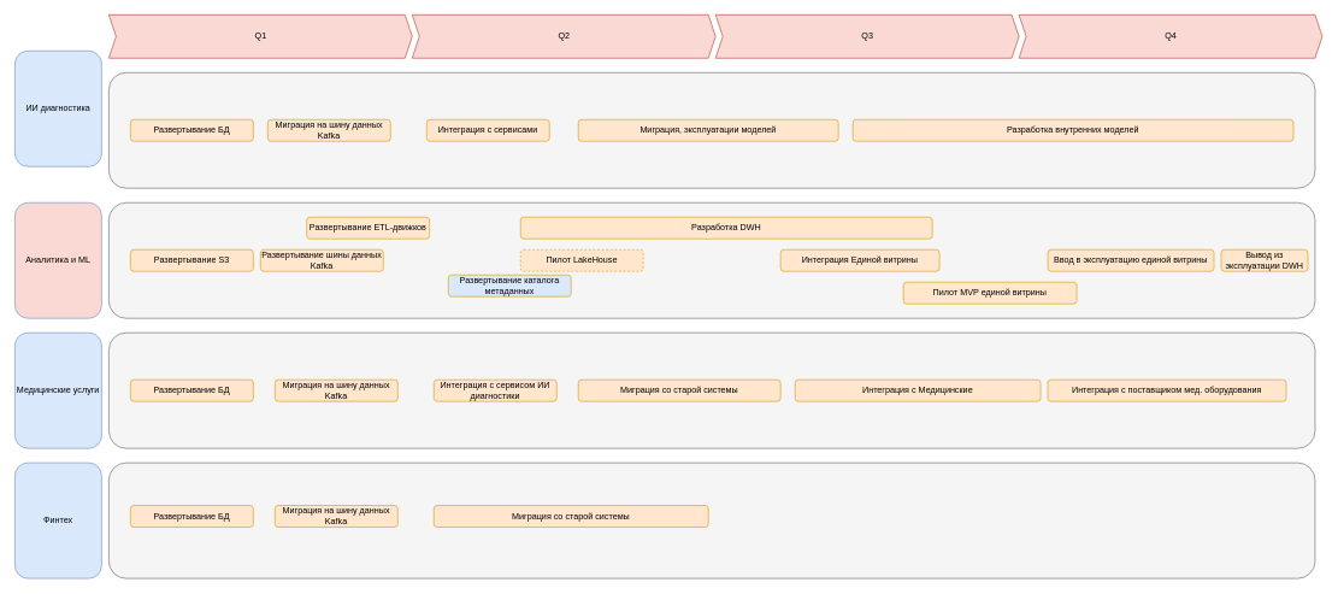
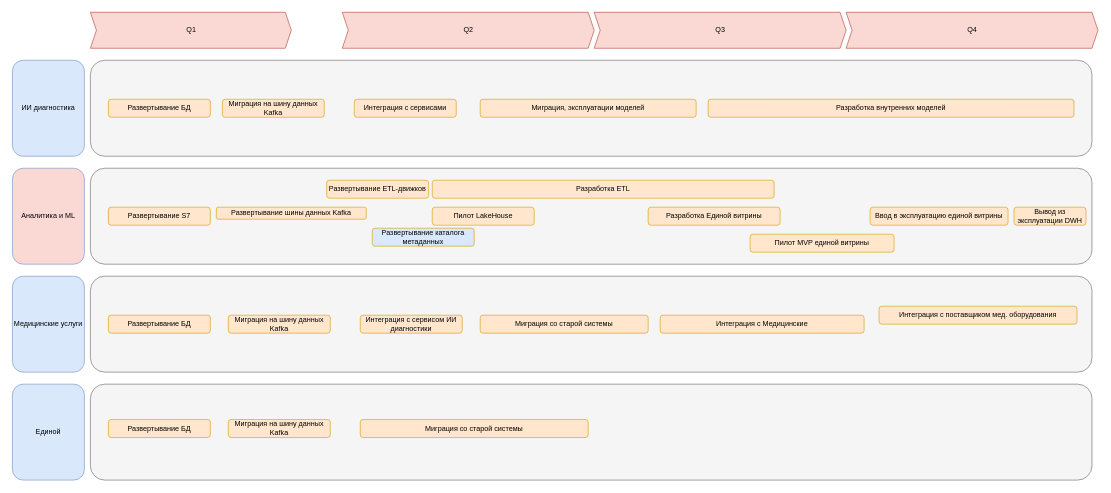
- <mxCell id="2" value="Q1" style="html=1;shadow=0;dashed=0;align=center;verticalAlign=middle;shape=mxgraph.arrows2.arrow;dy=0;dx=10;notch=10;fillColor=#fad9d5;strokeColor=#ae4132;" parent="1" vertex="1"><mxGeometry x="150" y="20" width="420" height="60" as="geometry" /></mxCell>
+ <mxCell id="2" value="Q1" style="html=1;shadow=0;dashed=0;align=center;verticalAlign=middle;shape=mxgraph.arrows2.arrow;dy=0;dx=10;notch=10;fillColor=#fad9d5;strokeColor=#ae4132;" parent="1" vertex="1"><mxGeometry x="150" y="20" width="335" height="60" as="geometry" /></mxCell>
- <mxCell id="4" value="ИИ диагностика" style="rounded=1;whiteSpace=wrap;html=1;fillColor=#dae8fc;strokeColor=#6c8ebf;" parent="1" vertex="1"><mxGeometry x="20" y="70" width="120" height="160" as="geometry" /></mxCell>
+ <mxCell id="4" value="ИИ диагностика" style="rounded=1;whiteSpace=wrap;html=1;fillColor=#dae8fc;strokeColor=#6c8ebf;" parent="1" vertex="1"><mxGeometry x="20" y="100" width="120" height="160" as="geometry" /></mxCell>
- <mxCell id="19" value="Развертывание ETL-движков" style="rounded=1;whiteSpace=wrap;html=1;fillColor=#ffe6cc;strokeColor=#d79b00;" parent="1" vertex="1"><mxGeometry x="424" y="300" width="170" height="30" as="geometry" /></mxCell>
+ <mxCell id="19" value="Развертывание ETL-движков" style="rounded=1;whiteSpace=wrap;html=1;fillColor=#ffe6cc;strokeColor=#d79b00;" parent="1" vertex="1"><mxGeometry x="544" y="300" width="170" height="30" as="geometry" /></mxCell>
- <mxCell id="27" value="Разработка DWH" style="rounded=1;whiteSpace=wrap;html=1;fillColor=#ffe6cc;strokeColor=#d79b00;" parent="1" vertex="1"><mxGeometry x="720" y="300" width="570" height="30" as="geometry" /></mxCell>
+ <mxCell id="27" value="Разработка ETL" style="rounded=1;whiteSpace=wrap;html=1;fillColor=#ffe6cc;strokeColor=#d79b00;" parent="1" vertex="1"><mxGeometry x="720" y="300" width="570" height="30" as="geometry" /></mxCell>
- <mxCell id="18" value="Развертывание S3" style="rounded=1;whiteSpace=wrap;html=1;fillColor=#ffe6cc;strokeColor=#d79b00;" parent="1" vertex="1"><mxGeometry x="180" y="345" width="170" height="30" as="geometry" /></mxCell>
+ <mxCell id="18" value="Развертывание S7" style="rounded=1;whiteSpace=wrap;html=1;fillColor=#ffe6cc;strokeColor=#d79b00;" parent="1" vertex="1"><mxGeometry x="180" y="345" width="170" height="30" as="geometry" /></mxCell>
- <mxCell id="23" value="Развертывание шины данных Kafka" style="rounded=1;whiteSpace=wrap;html=1;fillColor=#ffe6cc;strokeColor=#d79b00;" parent="1" vertex="1"><mxGeometry x="360" y="345" width="170" height="30" as="geometry" /></mxCell>
+ <mxCell id="23" value="Развертывание шины данных Kafka" style="rounded=1;whiteSpace=wrap;html=1;fillColor=#ffe6cc;strokeColor=#d79b00;" parent="1" vertex="1"><mxGeometry x="360" y="345" width="250" height="20" as="geometry" /></mxCell>
- <mxCell id="21" value="Пилот LakeHouse" style="rounded=1;whiteSpace=wrap;html=1;fillColor=#ffe6cc;strokeColor=#d79b00;dashed=1;" parent="1" vertex="1"><mxGeometry x="720" y="345" width="170" height="30" as="geometry" /></mxCell>
+ <mxCell id="21" value="Пилот LakeHouse" style="rounded=1;whiteSpace=wrap;html=1;fillColor=#ffe6cc;strokeColor=#d79b00;" parent="1" vertex="1"><mxGeometry x="720" y="345" width="170" height="30" as="geometry" /></mxCell>
- <mxCell id="22" value="Интеграция Единой витрины" style="rounded=1;whiteSpace=wrap;html=1;fillColor=#ffe6cc;strokeColor=#d79b00;" parent="1" vertex="1"><mxGeometry x="1080" y="345" width="220" height="30" as="geometry" /></mxCell>
+ <mxCell id="22" value="Разработка Единой витрины" style="rounded=1;whiteSpace=wrap;html=1;fillColor=#ffe6cc;strokeColor=#d79b00;" parent="1" vertex="1"><mxGeometry x="1080" y="345" width="220" height="30" as="geometry" /></mxCell>
- <mxCell id="36" value="Интеграция с поставщиком мед. оборудования" style="rounded=1;whiteSpace=wrap;html=1;fillColor=#ffe6cc;strokeColor=#d79b00;" parent="1" vertex="1"><mxGeometry x="1450" y="525" width="330" height="30" as="geometry" /></mxCell>
+ <mxCell id="36" value="Интеграция с поставщиком мед. оборудования" style="rounded=1;whiteSpace=wrap;html=1;fillColor=#ffe6cc;strokeColor=#d79b00;" parent="1" vertex="1"><mxGeometry x="1465" y="510" width="330" height="30" as="geometry" /></mxCell>
- <mxCell id="5" value="Финтех" style="rounded=1;whiteSpace=wrap;html=1;fillColor=#dae8fc;strokeColor=#6c8ebf;" parent="1" vertex="1"><mxGeometry x="20" y="640" width="120" height="160" as="geometry" /></mxCell>
+ <mxCell id="5" value="Единой" style="rounded=1;whiteSpace=wrap;html=1;fillColor=#dae8fc;strokeColor=#6c8ebf;" parent="1" vertex="1"><mxGeometry x="20" y="640" width="120" height="160" as="geometry" /></mxCell>
